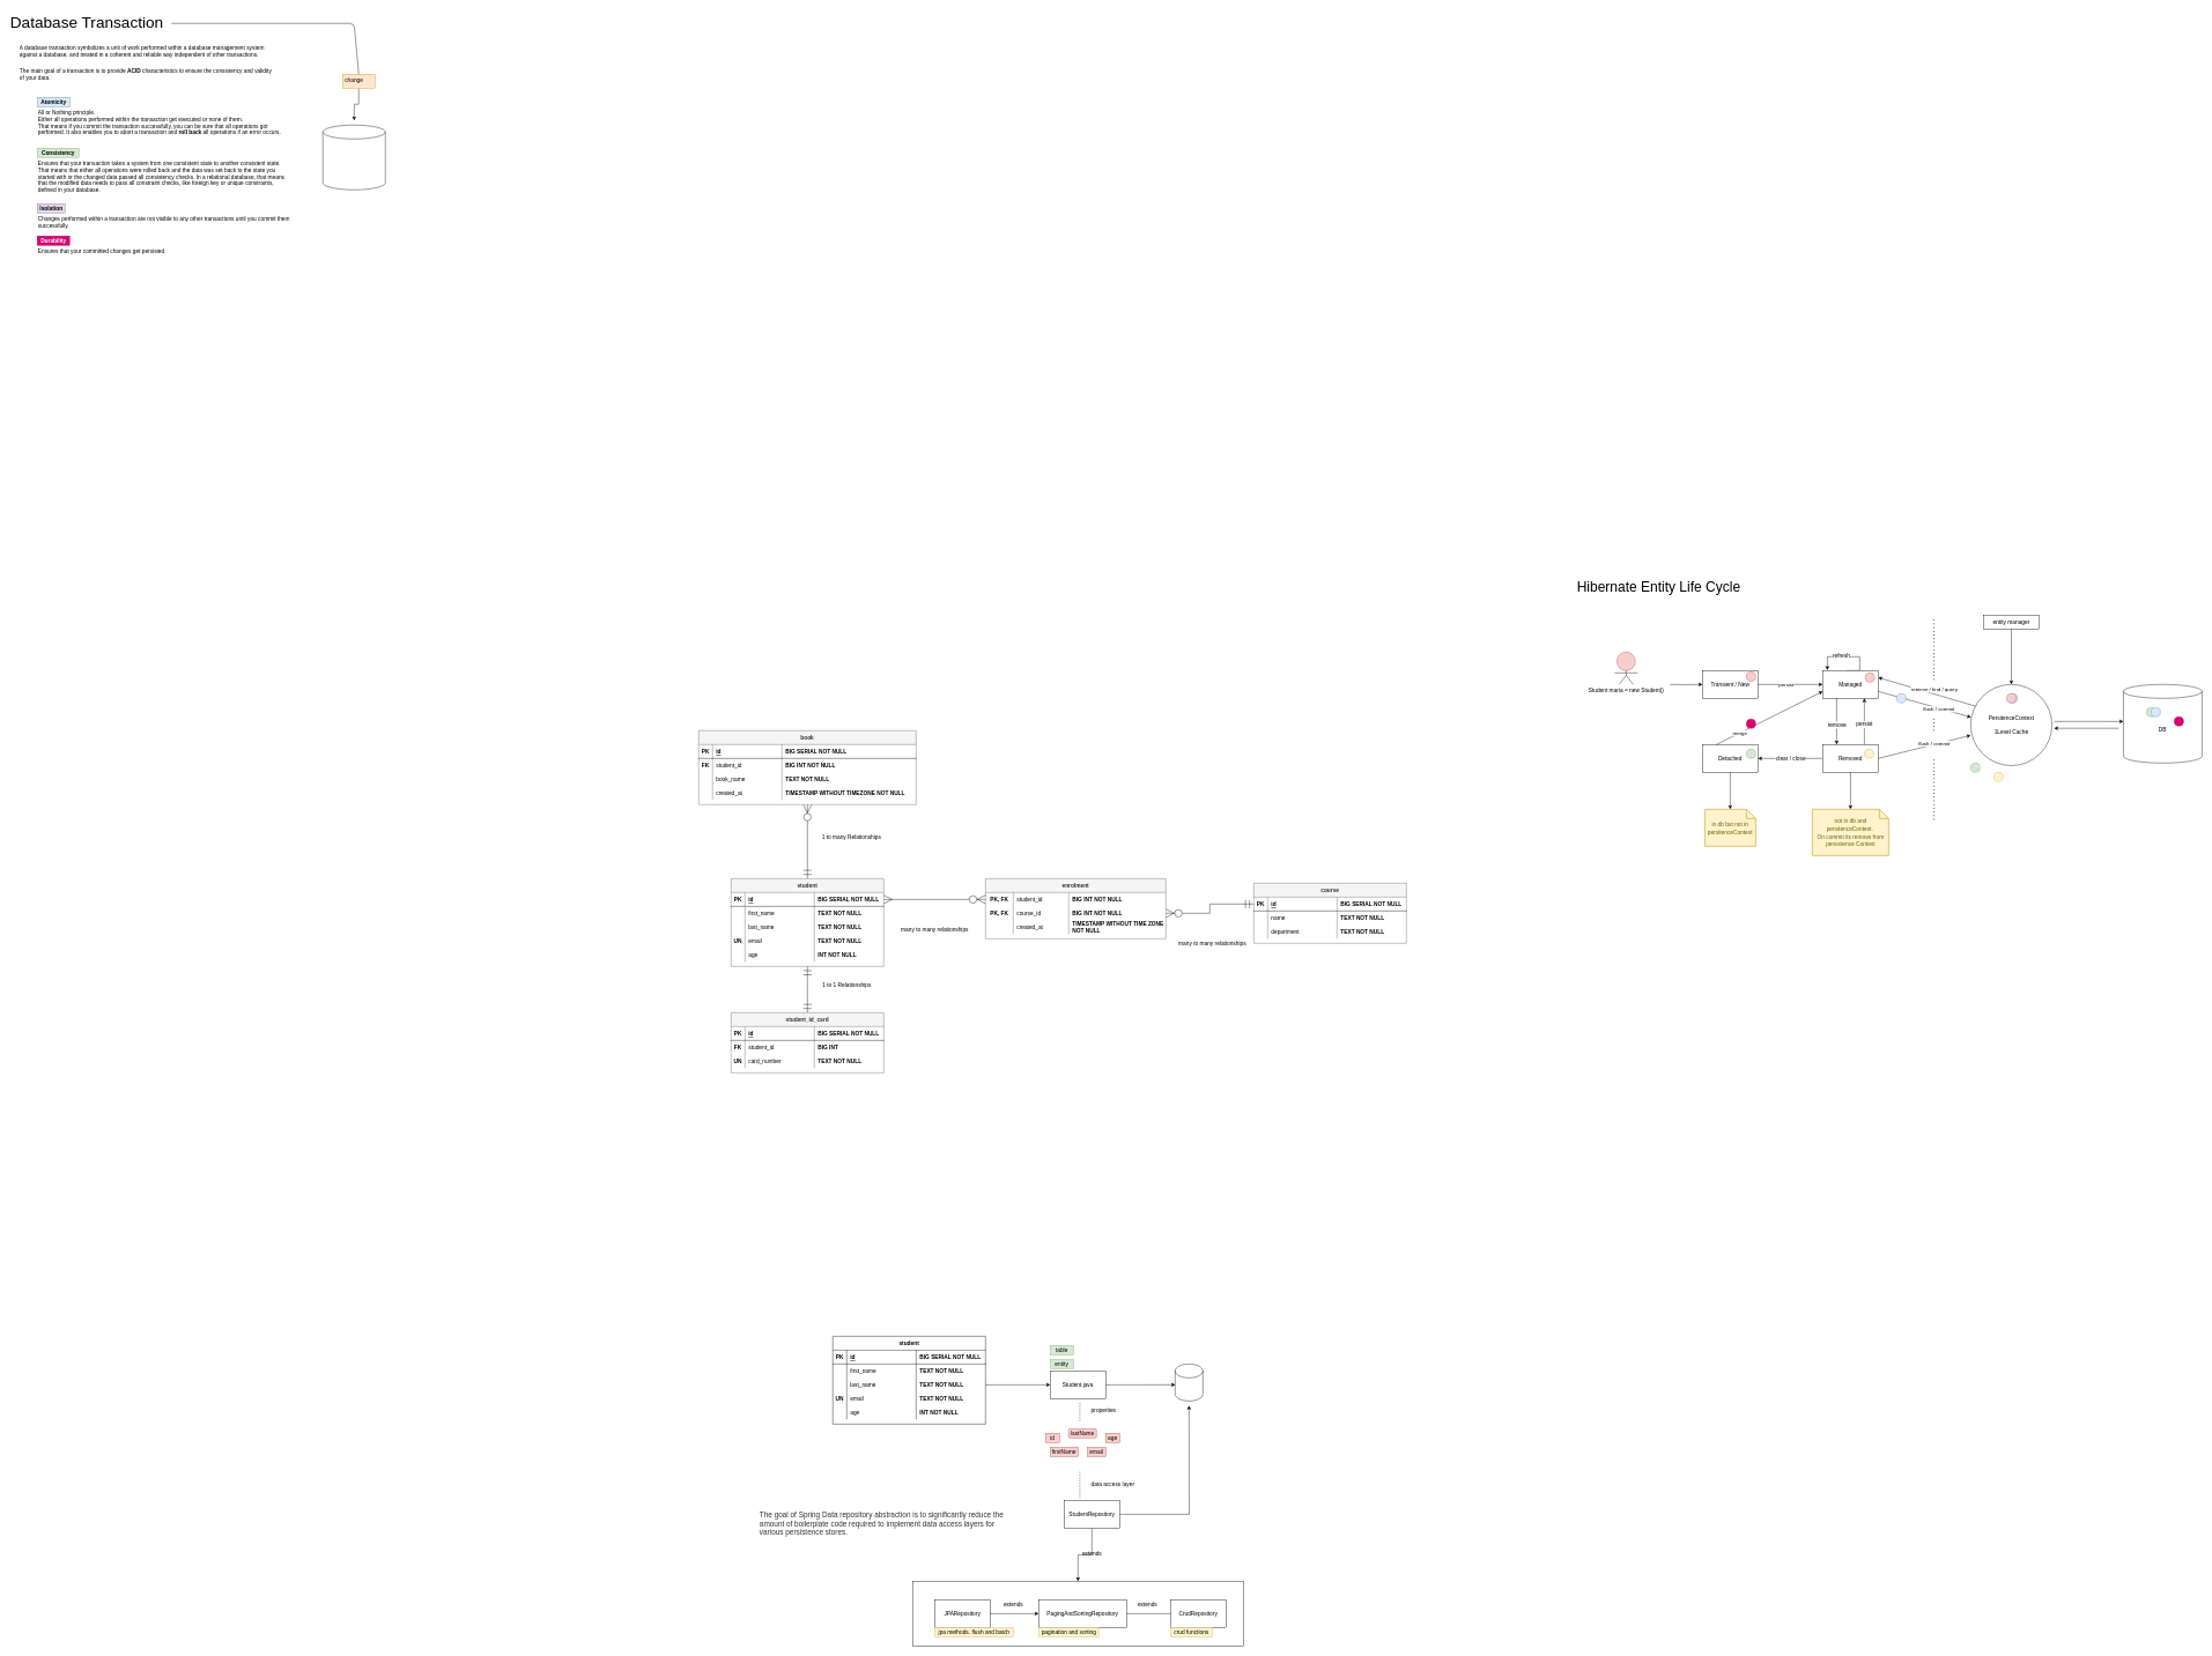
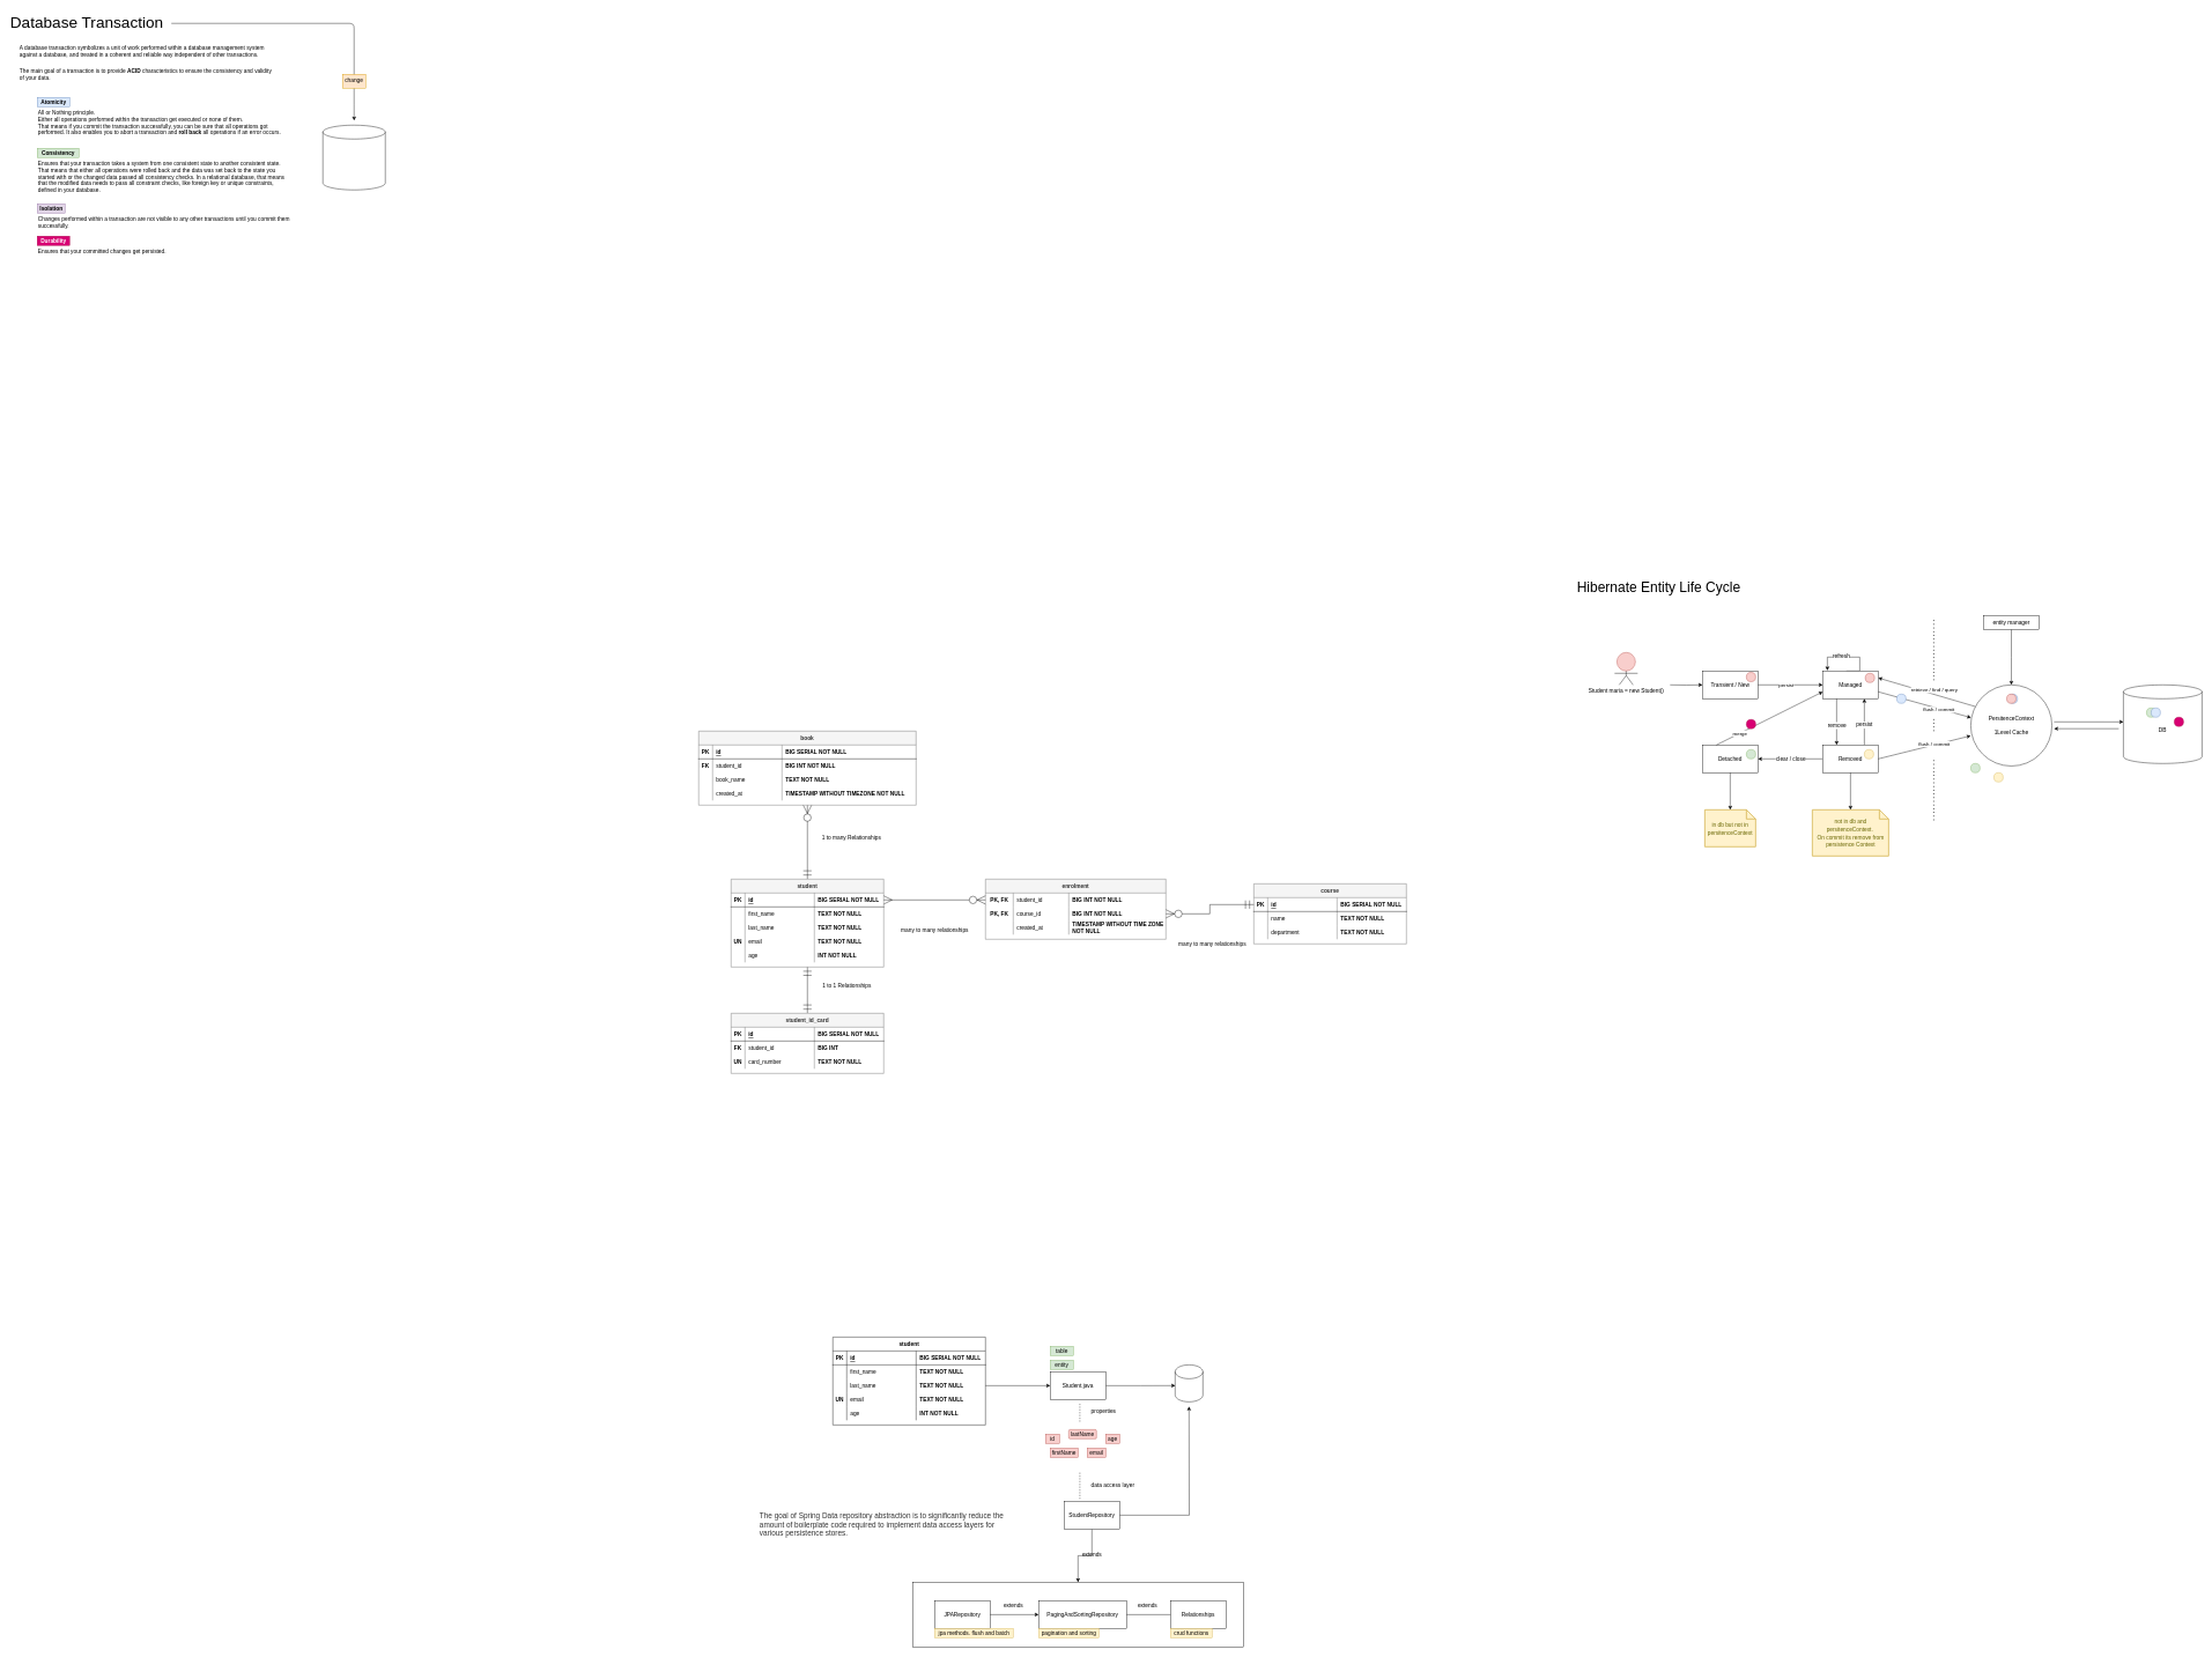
- <mxCell id="214" value="&amp;nbsp;change&amp;nbsp;" style="text;whiteSpace=wrap;html=1;fontSize=12;fillColor=#ffe6cc;strokeColor=#d79b00;" vertex="1" parent="211"><mxGeometry x="42.5" y="110" width="70" height="30" as="geometry" /></mxCell>
+ <mxCell id="214" value="&amp;nbsp;change&amp;nbsp;" style="text;whiteSpace=wrap;html=1;fontSize=12;fillColor=#ffe6cc;strokeColor=#d79b00;" vertex="1" parent="211"><mxGeometry x="42.5" y="110" width="50" height="30" as="geometry" /></mxCell>
- <mxCell id="128" value="CrudRepository" style="rounded=0;whiteSpace=wrap;html=1;" parent="127" vertex="1"><mxGeometry width="120" height="60" as="geometry" /></mxCell>
+ <mxCell id="128" value="Relationships" style="rounded=0;whiteSpace=wrap;html=1;" parent="127" vertex="1"><mxGeometry width="120" height="60" as="geometry" /></mxCell>
